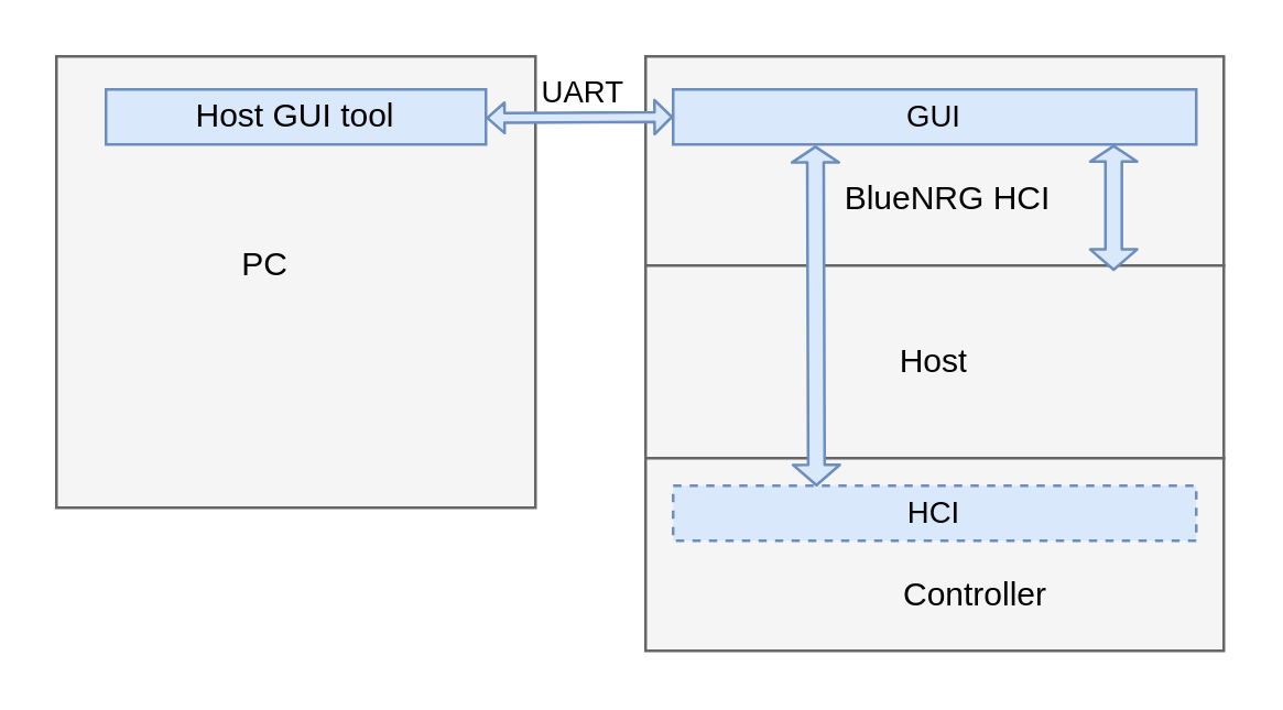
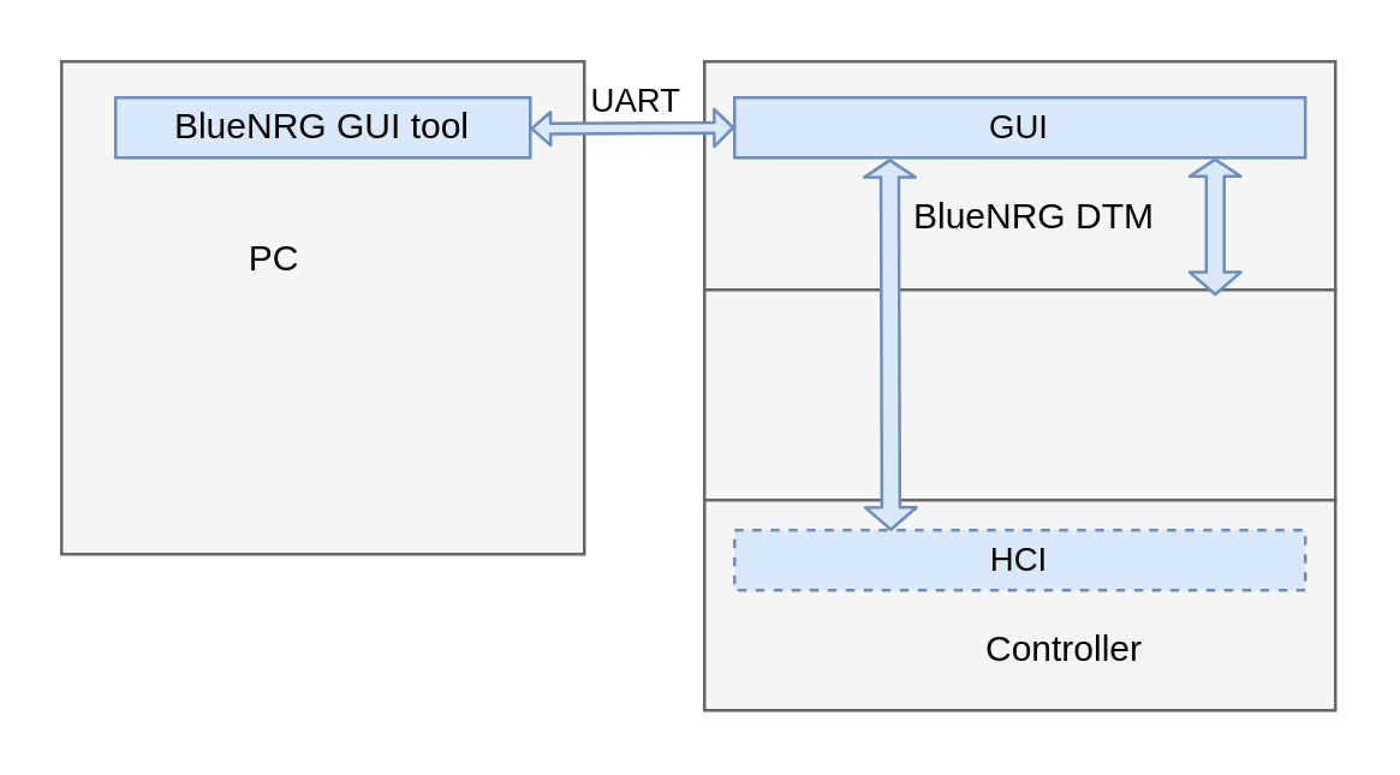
- <mxCell id="11" value="Host GUI tool" style="rounded=0;whiteSpace=wrap;html=1;fillColor=#dae8fc;strokeColor=#6c8ebf;align=center;verticalAlign=middle;horizontal=1;" vertex="1" parent="1"><mxGeometry x="38" y="32" width="138" height="20" as="geometry" /></mxCell>
+ <mxCell id="11" value="BlueNRG GUI tool" style="rounded=0;whiteSpace=wrap;html=1;fillColor=#dae8fc;strokeColor=#6c8ebf;align=center;verticalAlign=middle;horizontal=1;" vertex="1" parent="1"><mxGeometry x="38" y="32" width="138" height="20" as="geometry" /></mxCell>
- <mxCell id="13" value="BlueNRG&amp;nbsp;HCI" style="text;html=1;strokeColor=none;fillColor=none;align=center;verticalAlign=middle;whiteSpace=wrap;overflow=hidden;" vertex="1" parent="1"><mxGeometry x="278" y="62" width="132" height="20" as="geometry" /></mxCell>
+ <mxCell id="13" value="BlueNRG&amp;nbsp;DTM" style="text;html=1;strokeColor=none;fillColor=none;align=center;verticalAlign=middle;whiteSpace=wrap;overflow=hidden;" vertex="1" parent="1"><mxGeometry x="278" y="62" width="132" height="20" as="geometry" /></mxCell>
- <mxCell id="12" value="PC" style="text;html=1;strokeColor=none;fillColor=none;align=center;verticalAlign=middle;whiteSpace=wrap;overflow=hidden;" vertex="1" parent="1"><mxGeometry x="56" y="86" width="80" height="20" as="geometry" /></mxCell>
+ <mxCell id="12" value="PC" style="text;html=1;strokeColor=none;fillColor=none;align=center;verticalAlign=middle;whiteSpace=wrap;overflow=hidden;" vertex="1" parent="1"><mxGeometry x="51" y="76" width="80" height="20" as="geometry" /></mxCell>
- <mxCell id="14" value="Host" style="text;html=1;strokeColor=none;fillColor=none;align=center;verticalAlign=middle;whiteSpace=wrap;overflow=hidden;" vertex="1" parent="1"><mxGeometry x="297" y="121" width="84" height="20" as="geometry" /></mxCell>
